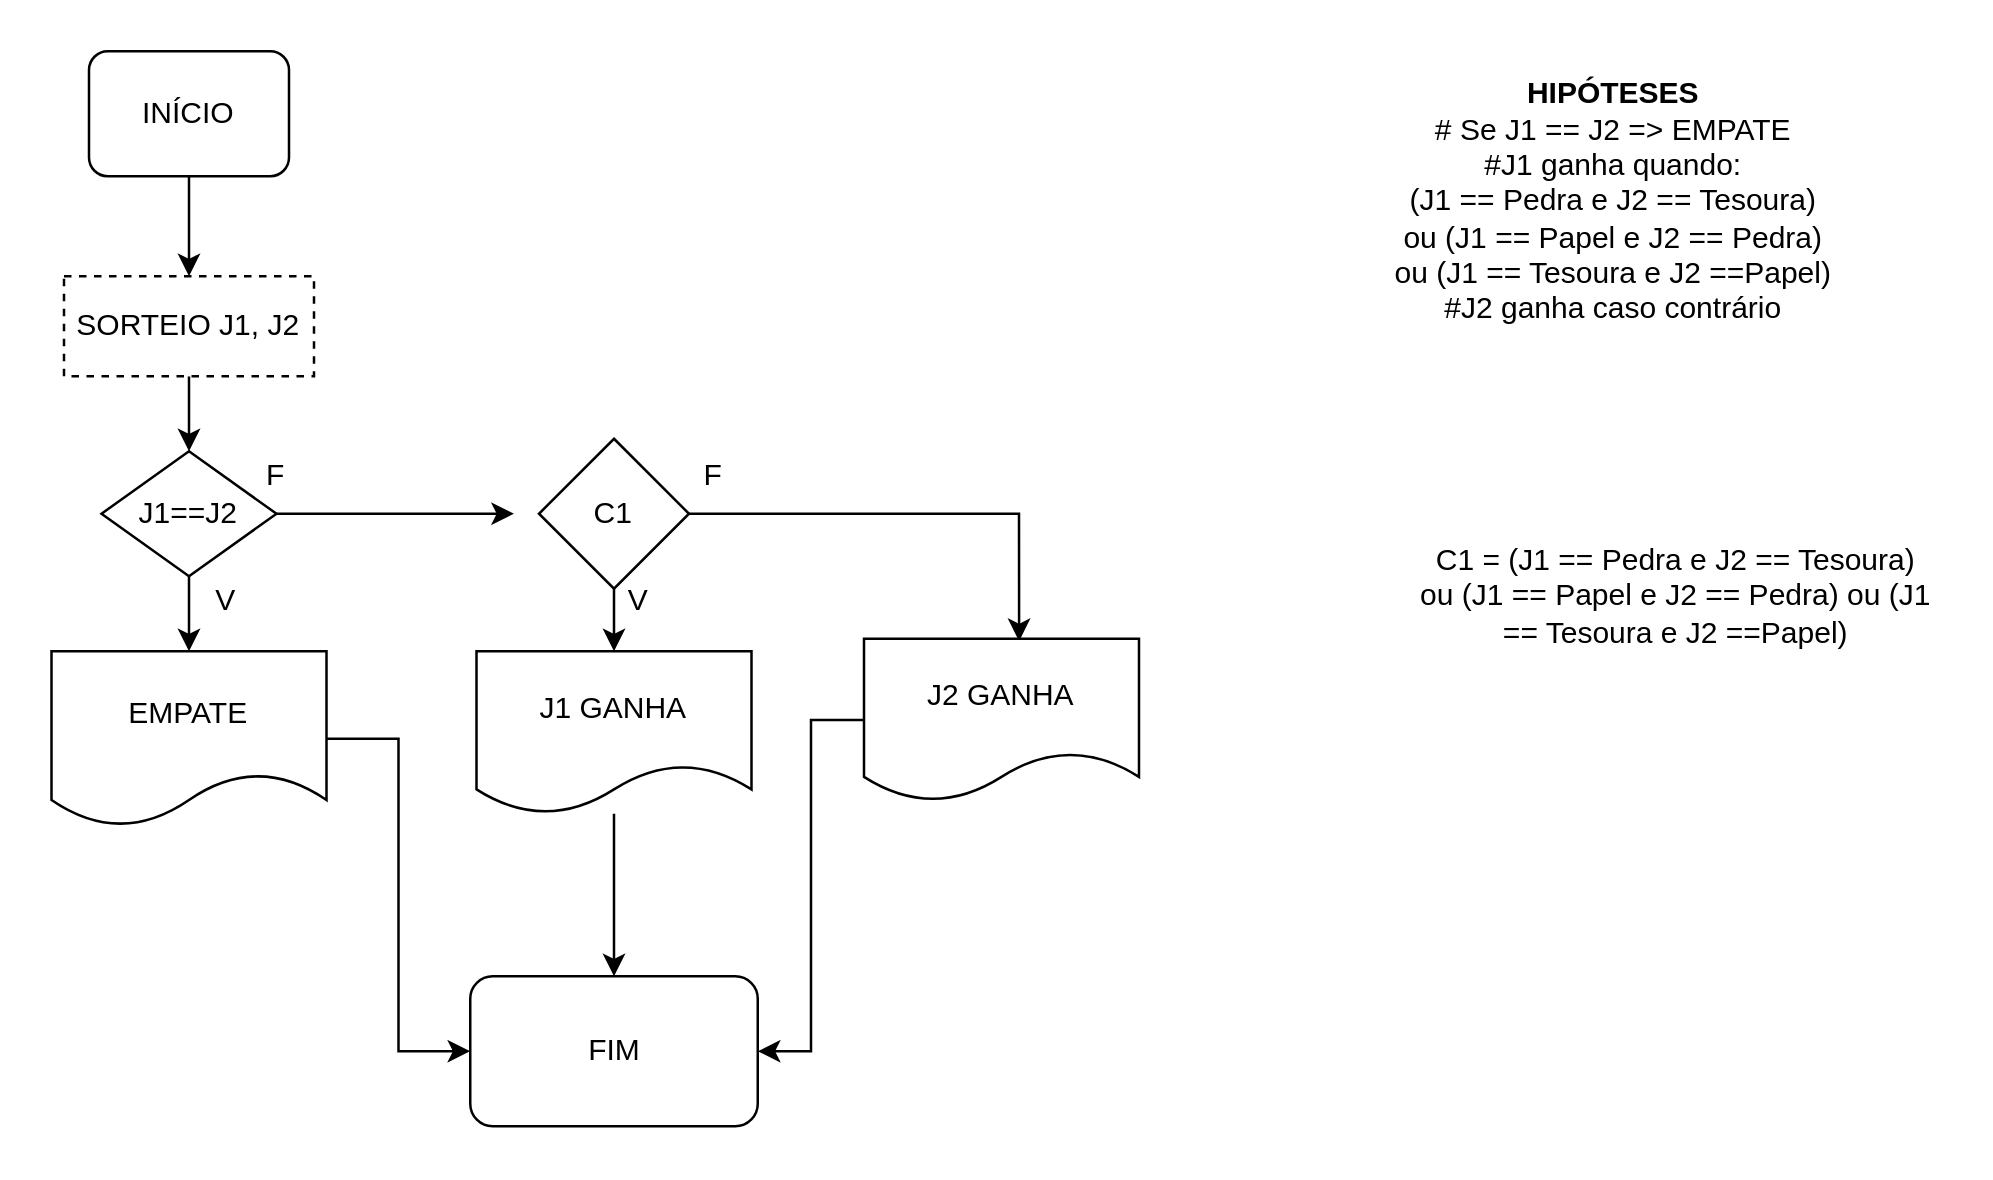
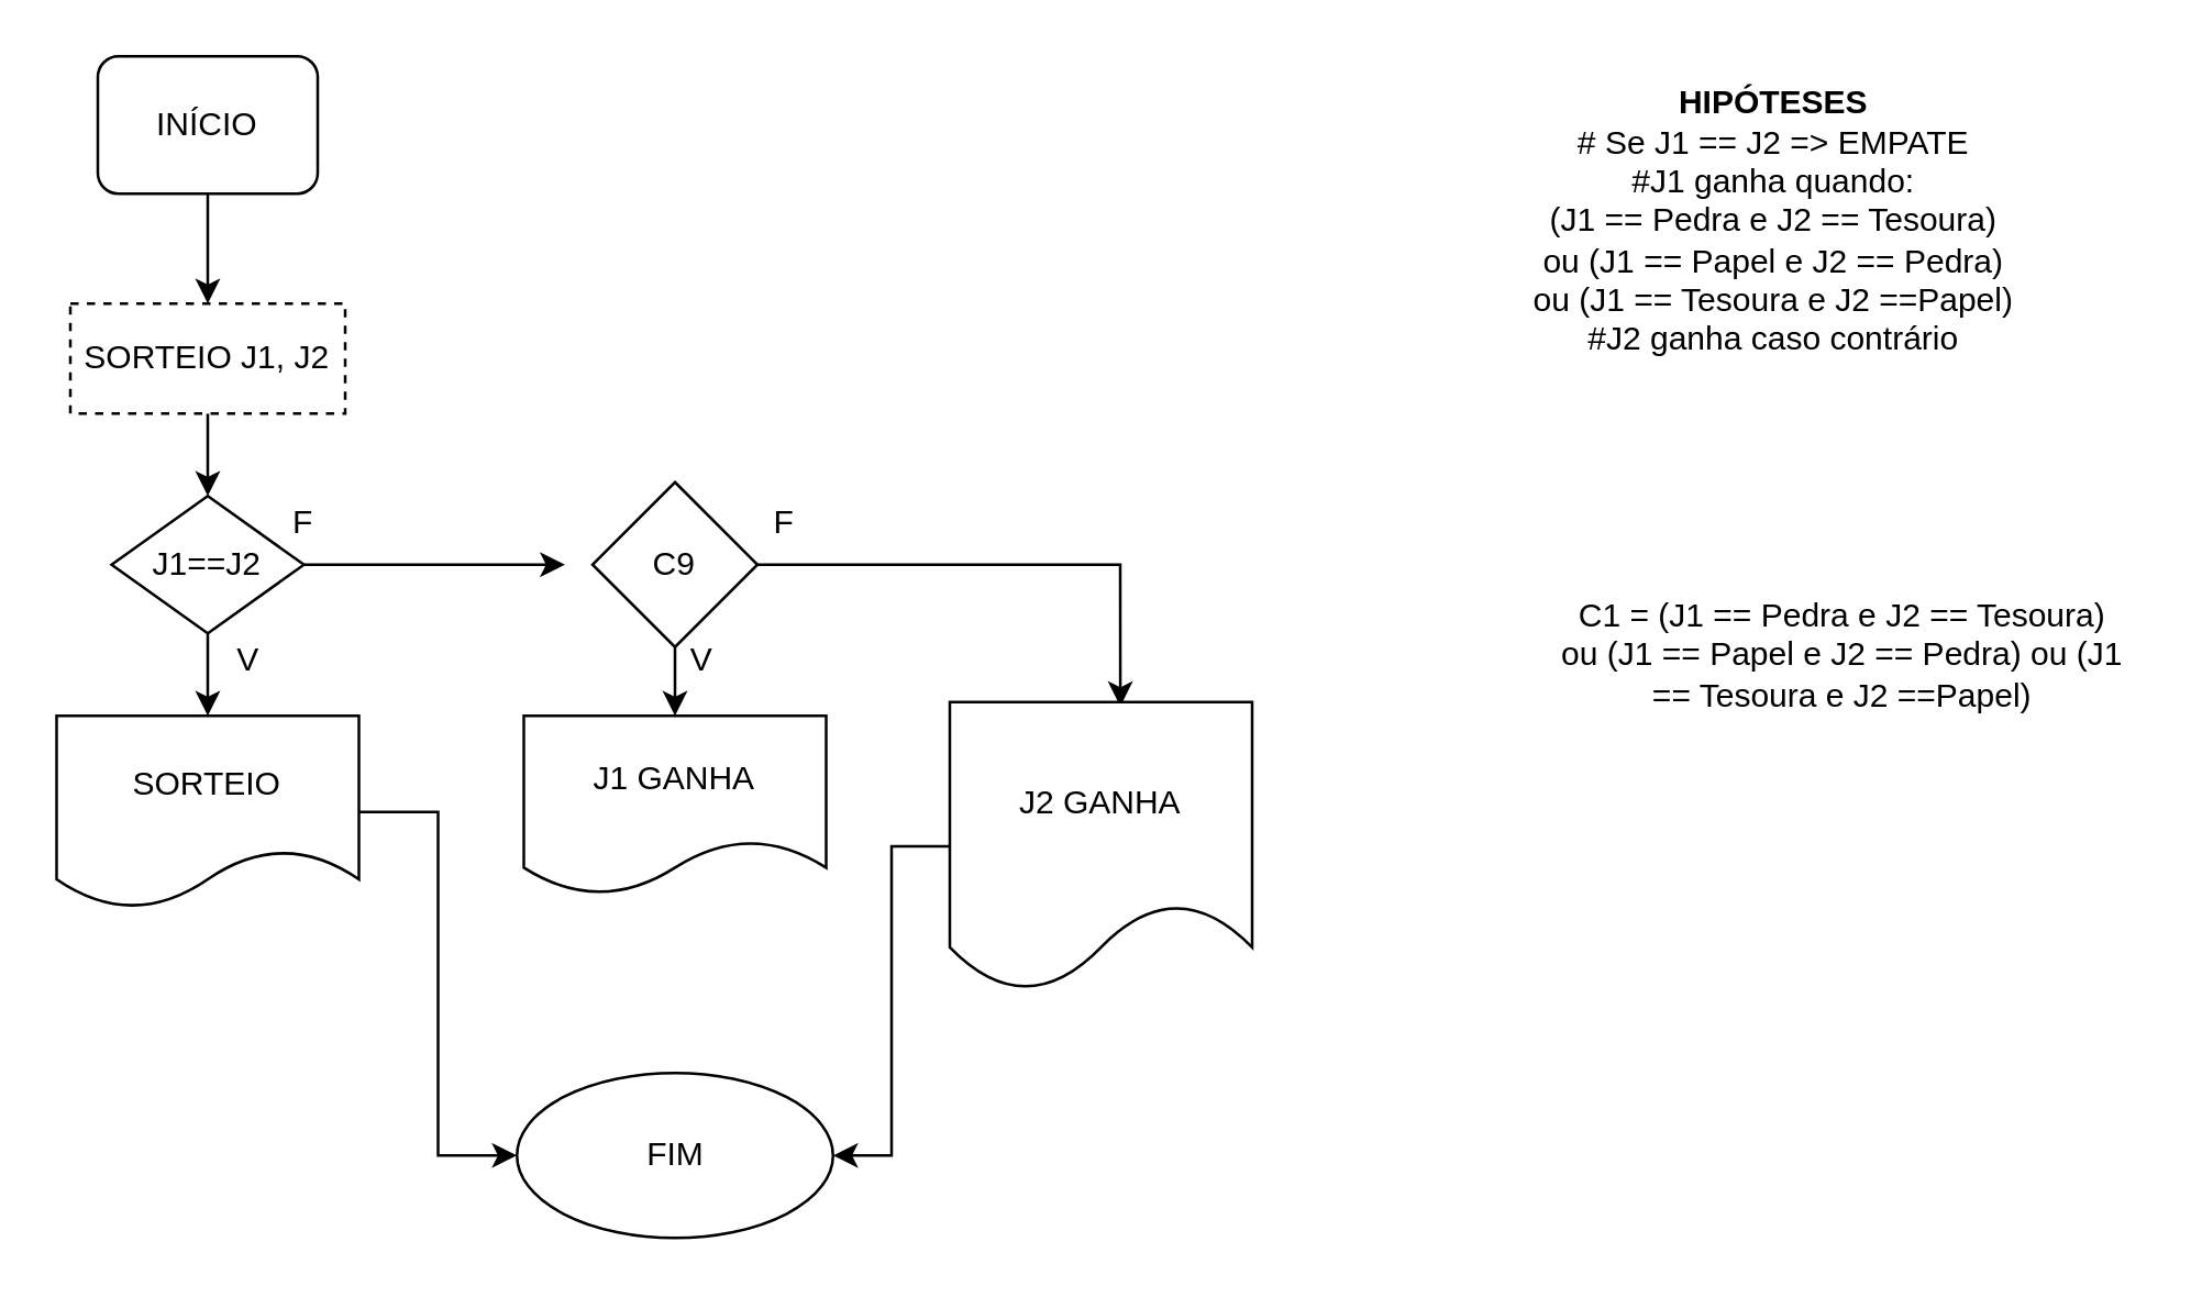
- <mxCell id="16" value="C1" style="rhombus;whiteSpace=wrap;html=1;" vertex="1" parent="1"><mxGeometry x="215" y="175" width="60" height="60" as="geometry" /></mxCell>
+ <mxCell id="16" value="C9" style="rhombus;whiteSpace=wrap;html=1;" vertex="1" parent="1"><mxGeometry x="215" y="175" width="60" height="60" as="geometry" /></mxCell>
- <mxCell id="12" value="EMPATE" style="shape=document;whiteSpace=wrap;html=1;boundedLbl=1;" vertex="1" parent="1"><mxGeometry x="20" y="260" width="110" height="70" as="geometry" /></mxCell>
+ <mxCell id="12" value="SORTEIO" style="shape=document;whiteSpace=wrap;html=1;boundedLbl=1;" vertex="1" parent="1"><mxGeometry x="20" y="260" width="110" height="70" as="geometry" /></mxCell>
- <mxCell id="23" value="J2 GANHA" style="shape=document;whiteSpace=wrap;html=1;boundedLbl=1;" vertex="1" parent="1"><mxGeometry x="345" y="255" width="110" height="65" as="geometry" /></mxCell>
+ <mxCell id="23" value="J2 GANHA" style="shape=document;whiteSpace=wrap;html=1;boundedLbl=1;" vertex="1" parent="1"><mxGeometry x="345" y="255" width="110" height="105" as="geometry" /></mxCell>
- <mxCell id="19" style="edgeStyle=orthogonalEdgeStyle;rounded=0;orthogonalLoop=1;jettySize=auto;html=1;entryX=0.5;entryY=0;entryDx=0;entryDy=0;" edge="1" parent="1" source="20" target="26"><mxGeometry relative="1" as="geometry" /></mxCell>
- <mxCell id="26" value="FIM" style="whiteSpace=wrap;html=1;rounded=1;" vertex="1" parent="1"><mxGeometry x="187.5" y="390" width="115" height="60" as="geometry" /></mxCell>
+ <mxCell id="26" value="FIM" style="ellipse;whiteSpace=wrap;html=1;" vertex="1" parent="1"><mxGeometry x="187.5" y="390" width="115" height="60" as="geometry" /></mxCell>
